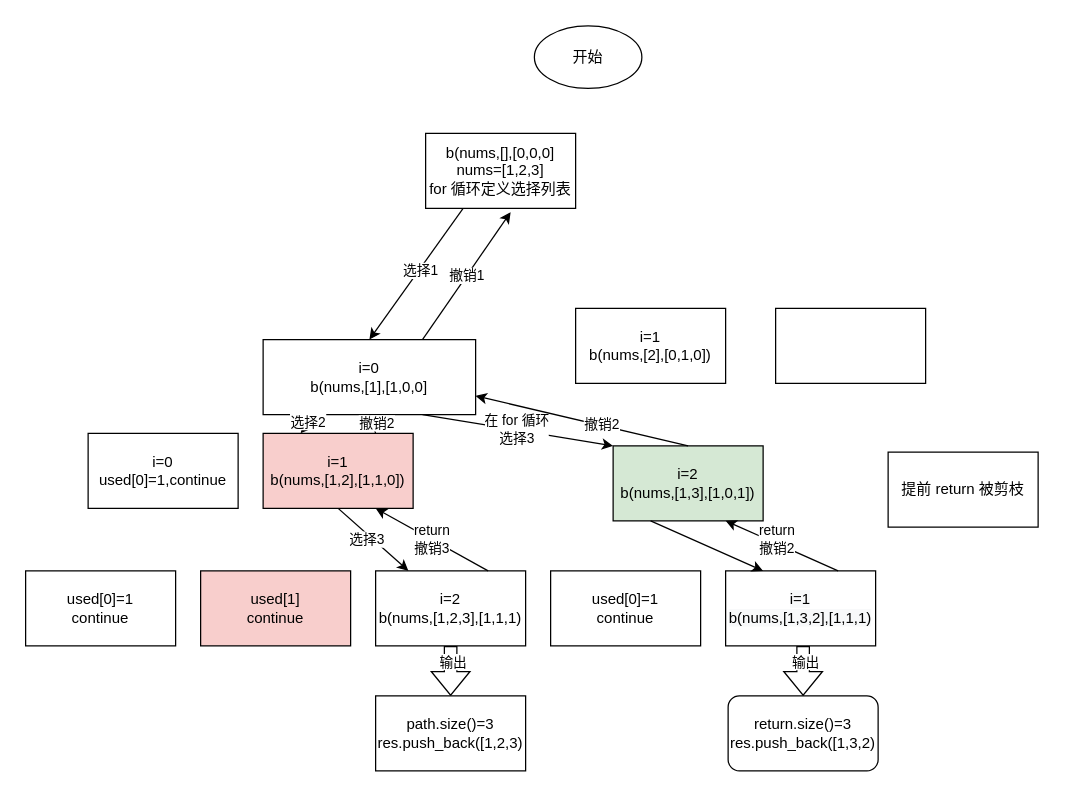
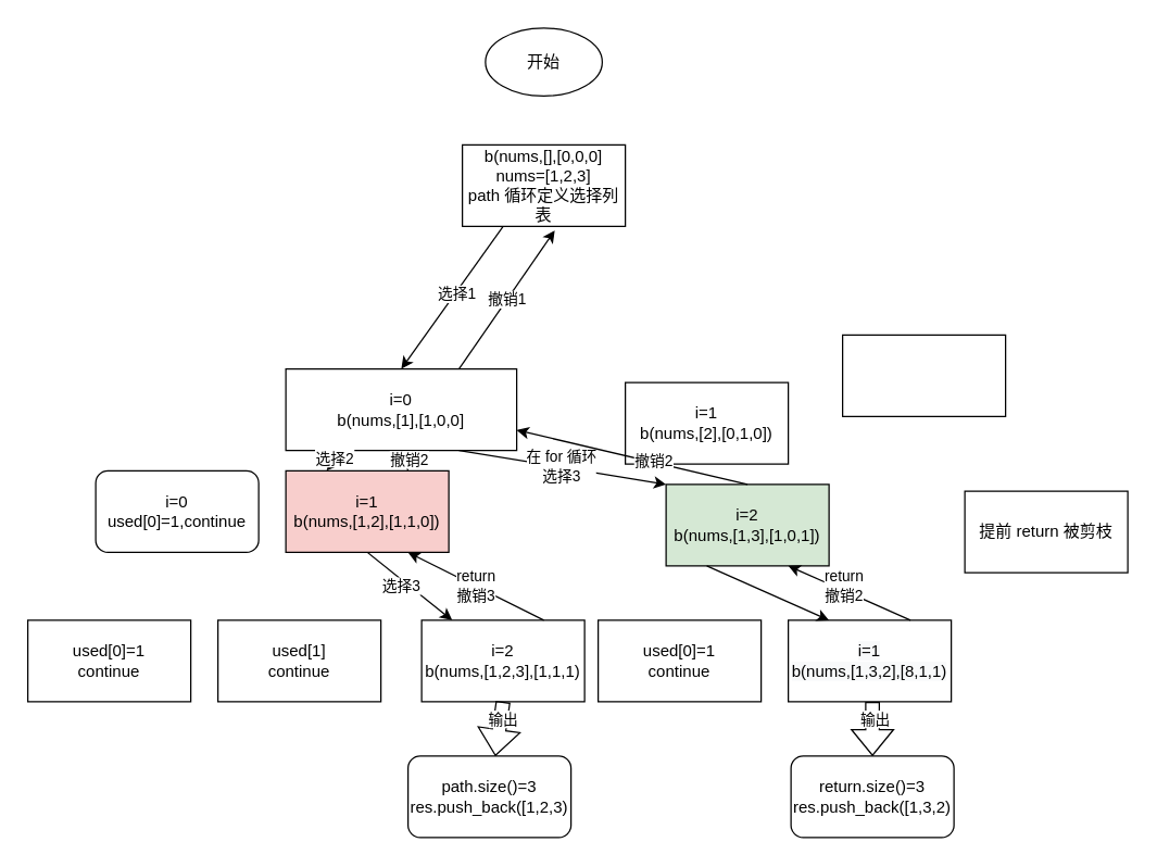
- <mxCell id="37" value="开始" style="ellipse;whiteSpace=wrap;html=1;" vertex="1" parent="1"><mxGeometry x="427" y="20" width="86" height="50" as="geometry" /></mxCell>
+ <mxCell id="37" value="开始" style="ellipse;whiteSpace=wrap;html=1;" vertex="1" parent="1"><mxGeometry x="357" y="20" width="86" height="50" as="geometry" /></mxCell>
- <mxCell id="2" value="b(nums,[],[0,0,0]&lt;br&gt;nums=[1,2,3]&lt;br&gt;for 循环定义选择列表" style="rounded=0;whiteSpace=wrap;html=1;" vertex="1" parent="1"><mxGeometry x="340" y="106" width="120" height="60" as="geometry" /></mxCell>
+ <mxCell id="2" value="b(nums,[],[0,0,0]&lt;br&gt;nums=[1,2,3]&lt;br&gt;path 循环定义选择列表" style="rounded=0;whiteSpace=wrap;html=1;" vertex="1" parent="1"><mxGeometry x="340" y="106" width="120" height="60" as="geometry" /></mxCell>
- <mxCell id="4" value="i=1&lt;br&gt;b(nums,[2],[0,1,0])" style="rounded=0;whiteSpace=wrap;html=1;" vertex="1" parent="1"><mxGeometry x="460" y="246" width="120" height="60" as="geometry" /></mxCell>
+ <mxCell id="4" value="i=1&lt;br&gt;b(nums,[2],[0,1,0])" style="rounded=0;whiteSpace=wrap;html=1;" vertex="1" parent="1"><mxGeometry x="460" y="281" width="120" height="60" as="geometry" /></mxCell>
- <mxCell id="8" value="i=0&lt;br&gt;used[0]=1,continue" style="rounded=0;whiteSpace=wrap;html=1;" vertex="1" parent="1"><mxGeometry x="70" y="346" width="120" height="60" as="geometry" /></mxCell>
+ <mxCell id="8" value="i=0&lt;br&gt;used[0]=1,continue" style="whiteSpace=wrap;html=1;rounded=1;" vertex="1" parent="1"><mxGeometry x="70" y="346" width="120" height="60" as="geometry" /></mxCell>
- <mxCell id="12" value="used[1]&lt;br&gt;continue" style="rounded=0;whiteSpace=wrap;html=1;fillColor=#f8cecc;" vertex="1" parent="1"><mxGeometry x="160" y="456" width="120" height="60" as="geometry" /></mxCell>
+ <mxCell id="12" value="used[1]&lt;br&gt;continue" style="rounded=0;whiteSpace=wrap;html=1;" vertex="1" parent="1"><mxGeometry x="160" y="456" width="120" height="60" as="geometry" /></mxCell>
- <mxCell id="13" value="i=2&lt;br&gt;b(nums,[1,2,3],[1,1,1)" style="rounded=0;whiteSpace=wrap;html=1;" vertex="1" parent="1"><mxGeometry x="300" y="456" width="120" height="60" as="geometry" /></mxCell>
+ <mxCell id="13" value="i=2&lt;br&gt;b(nums,[1,2,3],[1,1,1)" style="rounded=0;whiteSpace=wrap;html=1;" vertex="1" parent="1"><mxGeometry x="310" y="456" width="120" height="60" as="geometry" /></mxCell>
- <mxCell id="26" value="&lt;span style=&quot;color: rgb(0 , 0 , 0) ; font-family: &amp;#34;helvetica&amp;#34; ; font-size: 12px ; font-style: normal ; font-weight: 400 ; letter-spacing: normal ; text-align: center ; text-indent: 0px ; text-transform: none ; word-spacing: 0px ; background-color: rgb(248 , 249 , 250) ; display: inline ; float: none&quot;&gt;i=1&lt;/span&gt;&lt;br style=&quot;color: rgb(0 , 0 , 0) ; font-family: &amp;#34;helvetica&amp;#34; ; font-size: 12px ; font-style: normal ; font-weight: 400 ; letter-spacing: normal ; text-align: center ; text-indent: 0px ; text-transform: none ; word-spacing: 0px ; background-color: rgb(248 , 249 , 250)&quot;&gt;&lt;span style=&quot;color: rgb(0 , 0 , 0) ; font-family: &amp;#34;helvetica&amp;#34; ; font-size: 12px ; font-style: normal ; font-weight: 400 ; letter-spacing: normal ; text-align: center ; text-indent: 0px ; text-transform: none ; word-spacing: 0px ; background-color: rgb(248 , 249 , 250) ; display: inline ; float: none&quot;&gt;b(nums,[1,3,2],[1,1,1)&lt;/span&gt;" style="rounded=0;whiteSpace=wrap;html=1;" vertex="1" parent="1"><mxGeometry x="580" y="456" width="120" height="60" as="geometry" /></mxCell>
+ <mxCell id="26" value="&lt;span style=&quot;color: rgb(0 , 0 , 0) ; font-family: &amp;#34;helvetica&amp;#34; ; font-size: 12px ; font-style: normal ; font-weight: 400 ; letter-spacing: normal ; text-align: center ; text-indent: 0px ; text-transform: none ; word-spacing: 0px ; background-color: rgb(248 , 249 , 250) ; display: inline ; float: none&quot;&gt;i=1&lt;/span&gt;&lt;br style=&quot;color: rgb(0 , 0 , 0) ; font-family: &amp;#34;helvetica&amp;#34; ; font-size: 12px ; font-style: normal ; font-weight: 400 ; letter-spacing: normal ; text-align: center ; text-indent: 0px ; text-transform: none ; word-spacing: 0px ; background-color: rgb(248 , 249 , 250)&quot;&gt;&lt;span style=&quot;color: rgb(0 , 0 , 0) ; font-family: &amp;#34;helvetica&amp;#34; ; font-size: 12px ; font-style: normal ; font-weight: 400 ; letter-spacing: normal ; text-align: center ; text-indent: 0px ; text-transform: none ; word-spacing: 0px ; background-color: rgb(248 , 249 , 250) ; display: inline ; float: none&quot;&gt;b(nums,[1,3,2],[8,1,1)&lt;/span&gt;" style="rounded=0;whiteSpace=wrap;html=1;" vertex="1" parent="1"><mxGeometry x="580" y="456" width="120" height="60" as="geometry" /></mxCell>
- <mxCell id="21" value="path.size()=3&lt;br&gt;res.push_back([1,2,3)" style="whiteSpace=wrap;html=1;rounded=0;" vertex="1" parent="1"><mxGeometry x="300" y="556" width="120" height="60" as="geometry" /></mxCell>
+ <mxCell id="21" value="path.size()=3&lt;br&gt;res.push_back([1,2,3)" style="rounded=1;whiteSpace=wrap;html=1;" vertex="1" parent="1"><mxGeometry x="300" y="556" width="120" height="60" as="geometry" /></mxCell>
